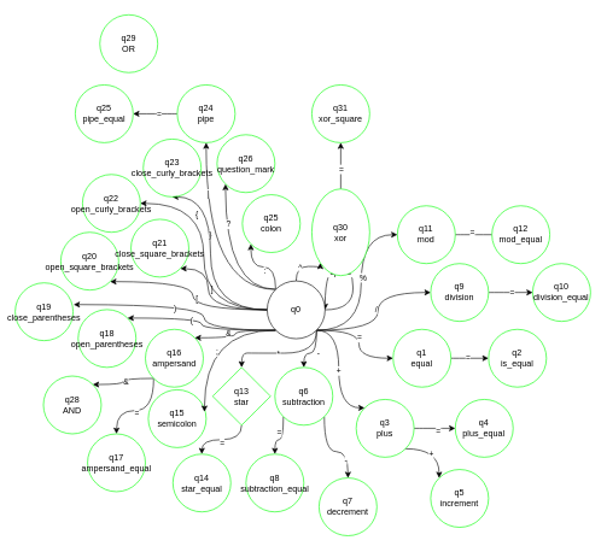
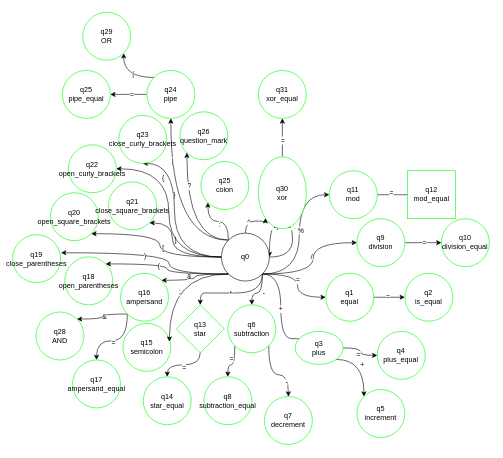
+ <mxCell id="86" style="edgeStyle=orthogonalEdgeStyle;rounded=0;orthogonalLoop=1;jettySize=auto;html=1;exitX=0;exitY=0;exitDx=0;exitDy=0;entryX=1;entryY=1;entryDx=0;entryDy=0;curved=1;" edge="1" parent="1" source="88" target="93"><mxGeometry relative="1" as="geometry" /></mxCell>
+ <mxCell id="87" value="|" style="edgeLabel;html=1;align=center;verticalAlign=middle;resizable=0;points=[];" vertex="1" connectable="0" parent="86"><mxGeometry x="-0.215" y="-6" relative="1" as="geometry"><mxPoint x="1" as="offset" /></mxGeometry></mxCell>
- <mxCell id="97" value="q31&lt;div&gt;xor_square&lt;/div&gt;" style="ellipse;whiteSpace=wrap;html=1;aspect=fixed;strokeColor=#00FF00;" vertex="1" parent="1"><mxGeometry x="430" y="117" width="80" height="80" as="geometry" /></mxCell>
+ <mxCell id="97" value="q31&lt;div&gt;xor_equal&lt;/div&gt;" style="ellipse;whiteSpace=wrap;html=1;aspect=fixed;strokeColor=#00FF00;" vertex="1" parent="1"><mxGeometry x="430" y="117" width="80" height="80" as="geometry" /></mxCell>
- <mxCell id="62" value="q12&lt;div&gt;mod_equal&lt;/div&gt;" style="ellipse;whiteSpace=wrap;html=1;aspect=fixed;strokeColor=#00FF00;" vertex="1" parent="1"><mxGeometry x="679" y="284.33" width="80" height="80" as="geometry" /></mxCell>
+ <mxCell id="62" value="q12&lt;div&gt;mod_equal&lt;/div&gt;" style="whiteSpace=wrap;html=1;aspect=fixed;strokeColor=#00FF00;rounded=0;" vertex="1" parent="1"><mxGeometry x="679" y="284.33" width="80" height="80" as="geometry" /></mxCell>
- <mxCell id="45" value="q3&lt;div&gt;plus&lt;/div&gt;" style="ellipse;whiteSpace=wrap;html=1;aspect=fixed;strokeColor=#00FF00;" vertex="1" parent="1"><mxGeometry x="491.333" y="552.333" width="80" height="80" as="geometry" /></mxCell>
+ <mxCell id="45" value="q3&lt;div&gt;plus&lt;/div&gt;" style="ellipse;whiteSpace=wrap;html=1;aspect=fixed;strokeColor=#00FF00;" vertex="1" parent="1"><mxGeometry x="491.333" y="552.333" width="80" height="55" as="geometry" /></mxCell>
